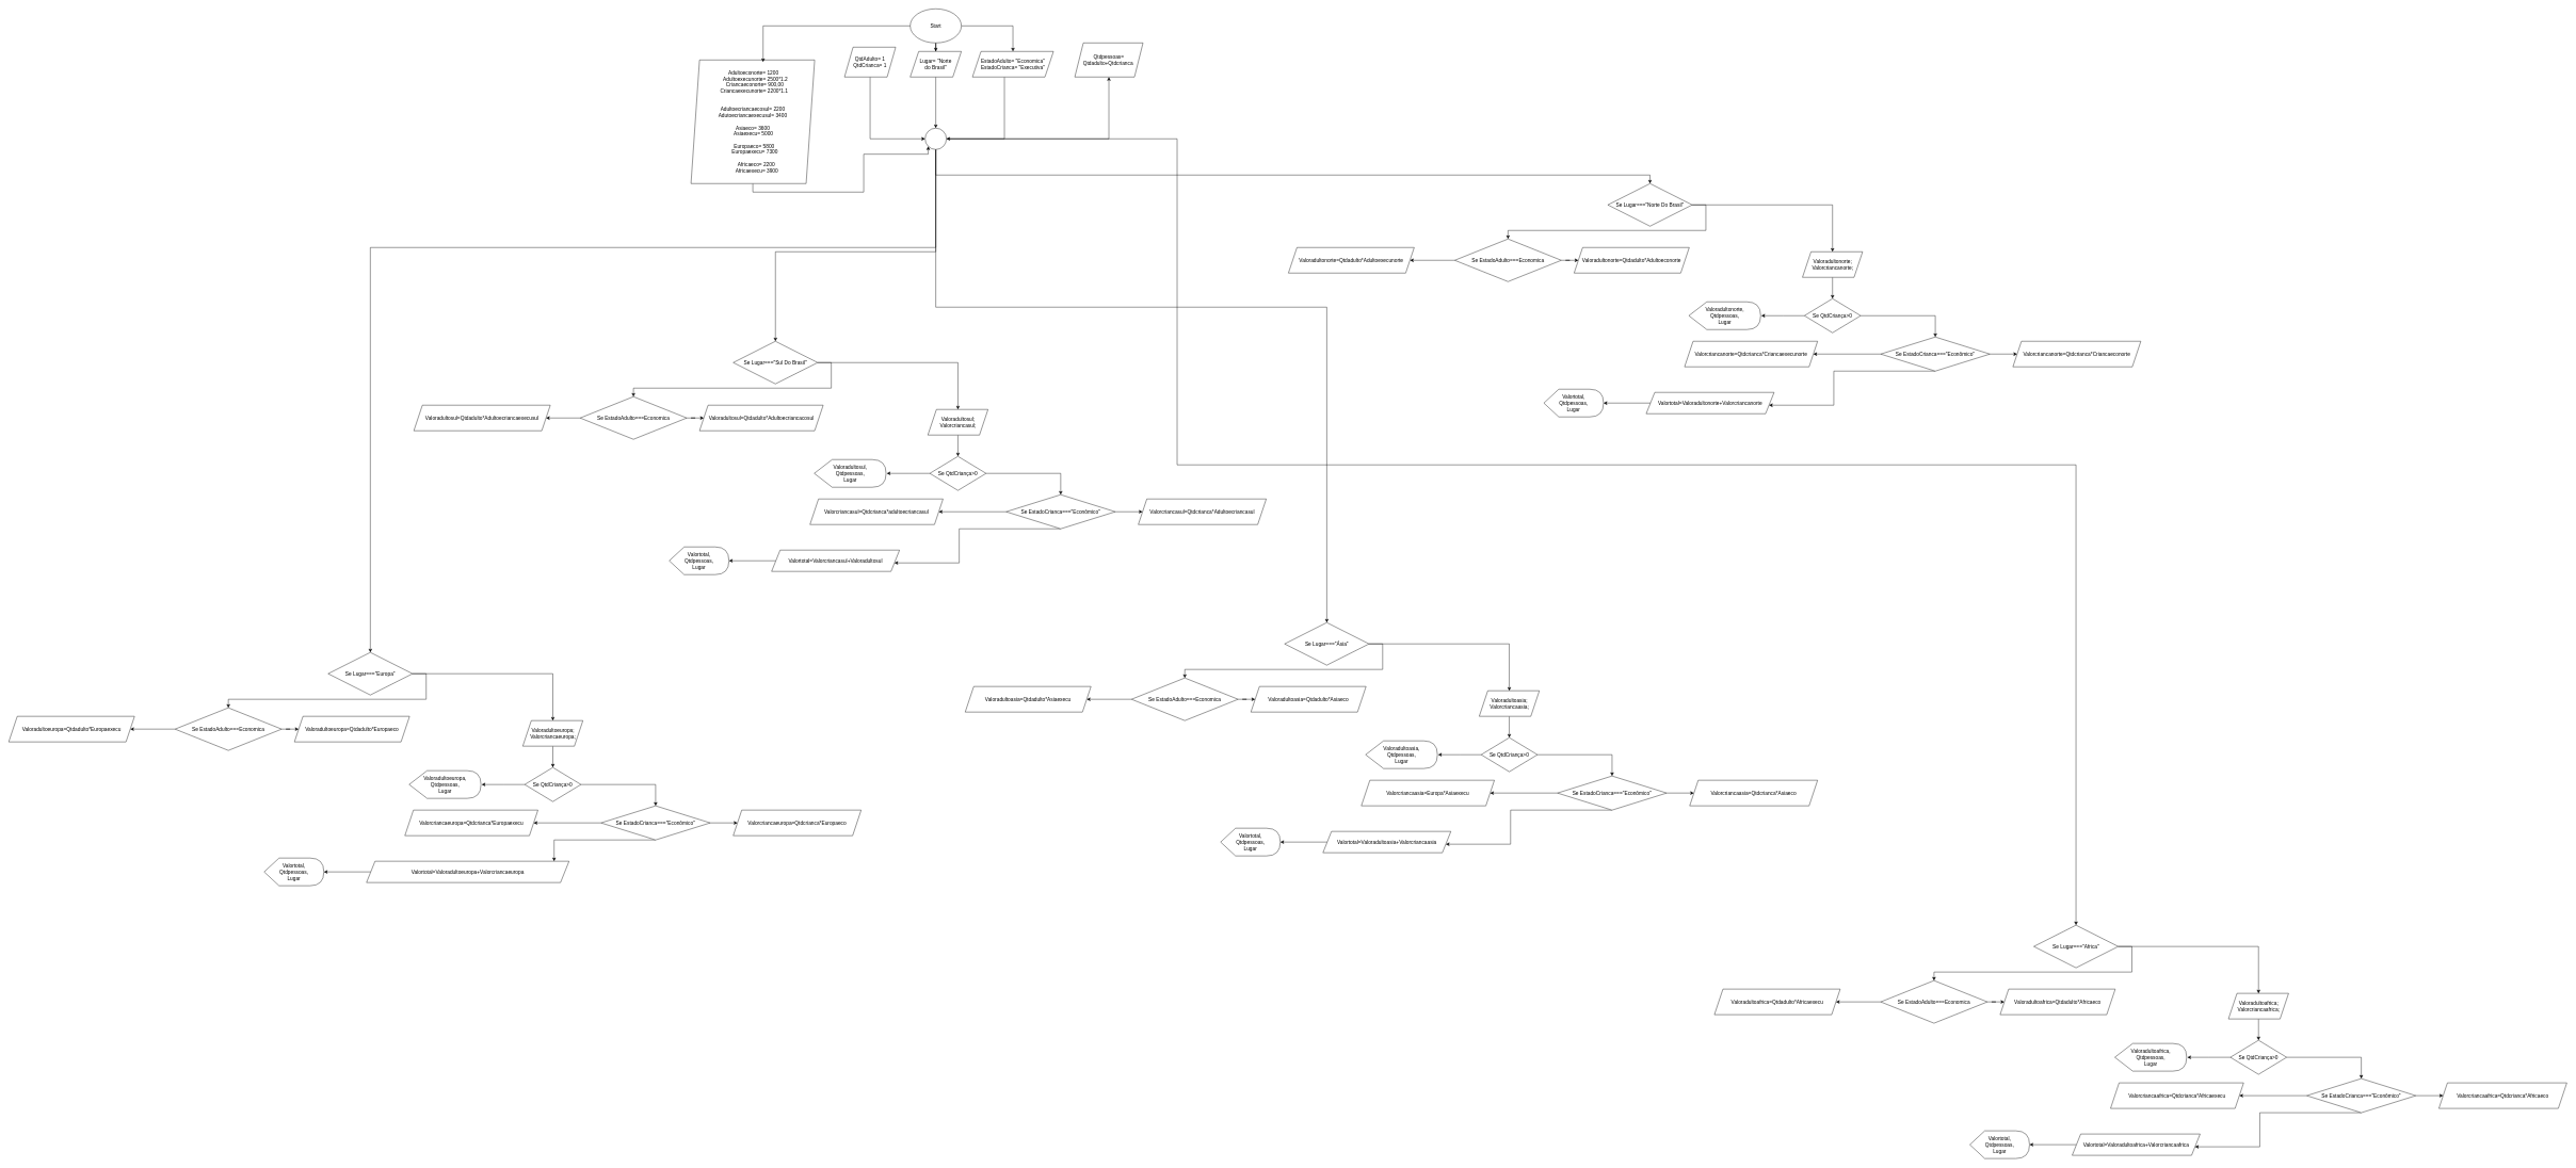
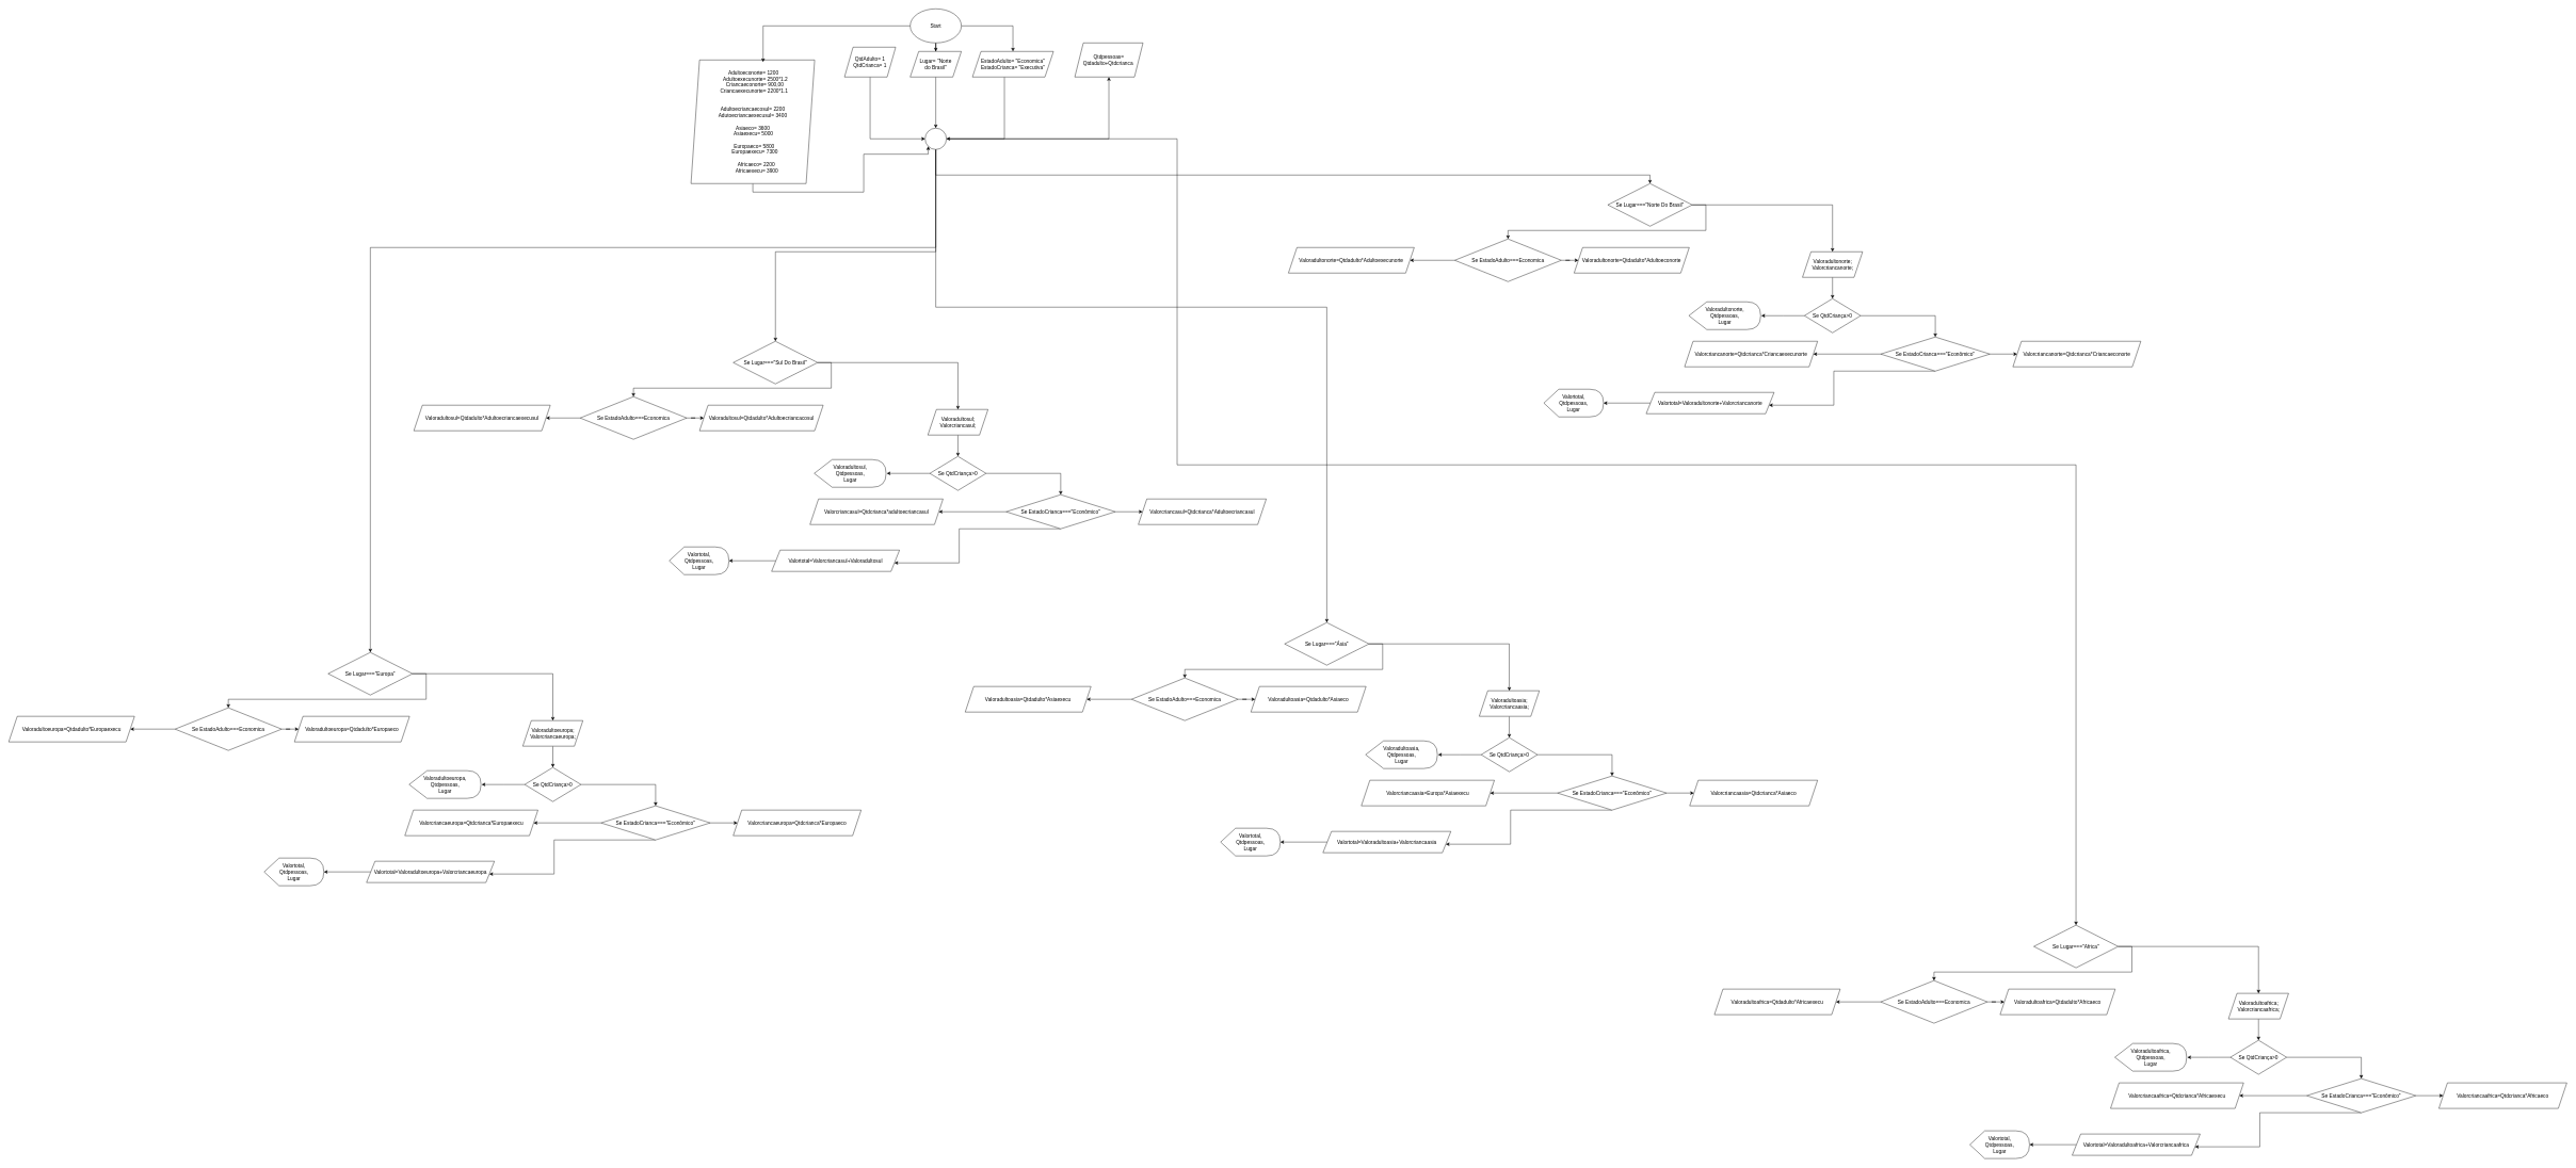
- <mxCell id="112" value="Valortotal=Valoradultoeuropa+Valorcriancaeuropa" style="shape=parallelogram;perimeter=parallelogramPerimeter;whiteSpace=wrap;html=1;fixedSize=1;" vertex="1" parent="1"><mxGeometry x="859" y="2020" width="475" height="50" as="geometry" /></mxCell>
+ <mxCell id="112" value="Valortotal=Valoradultoeuropa+Valorcriancaeuropa" style="shape=parallelogram;perimeter=parallelogramPerimeter;whiteSpace=wrap;html=1;fixedSize=1;" vertex="1" parent="1"><mxGeometry x="859" y="2020" width="300" height="50" as="geometry" /></mxCell>
